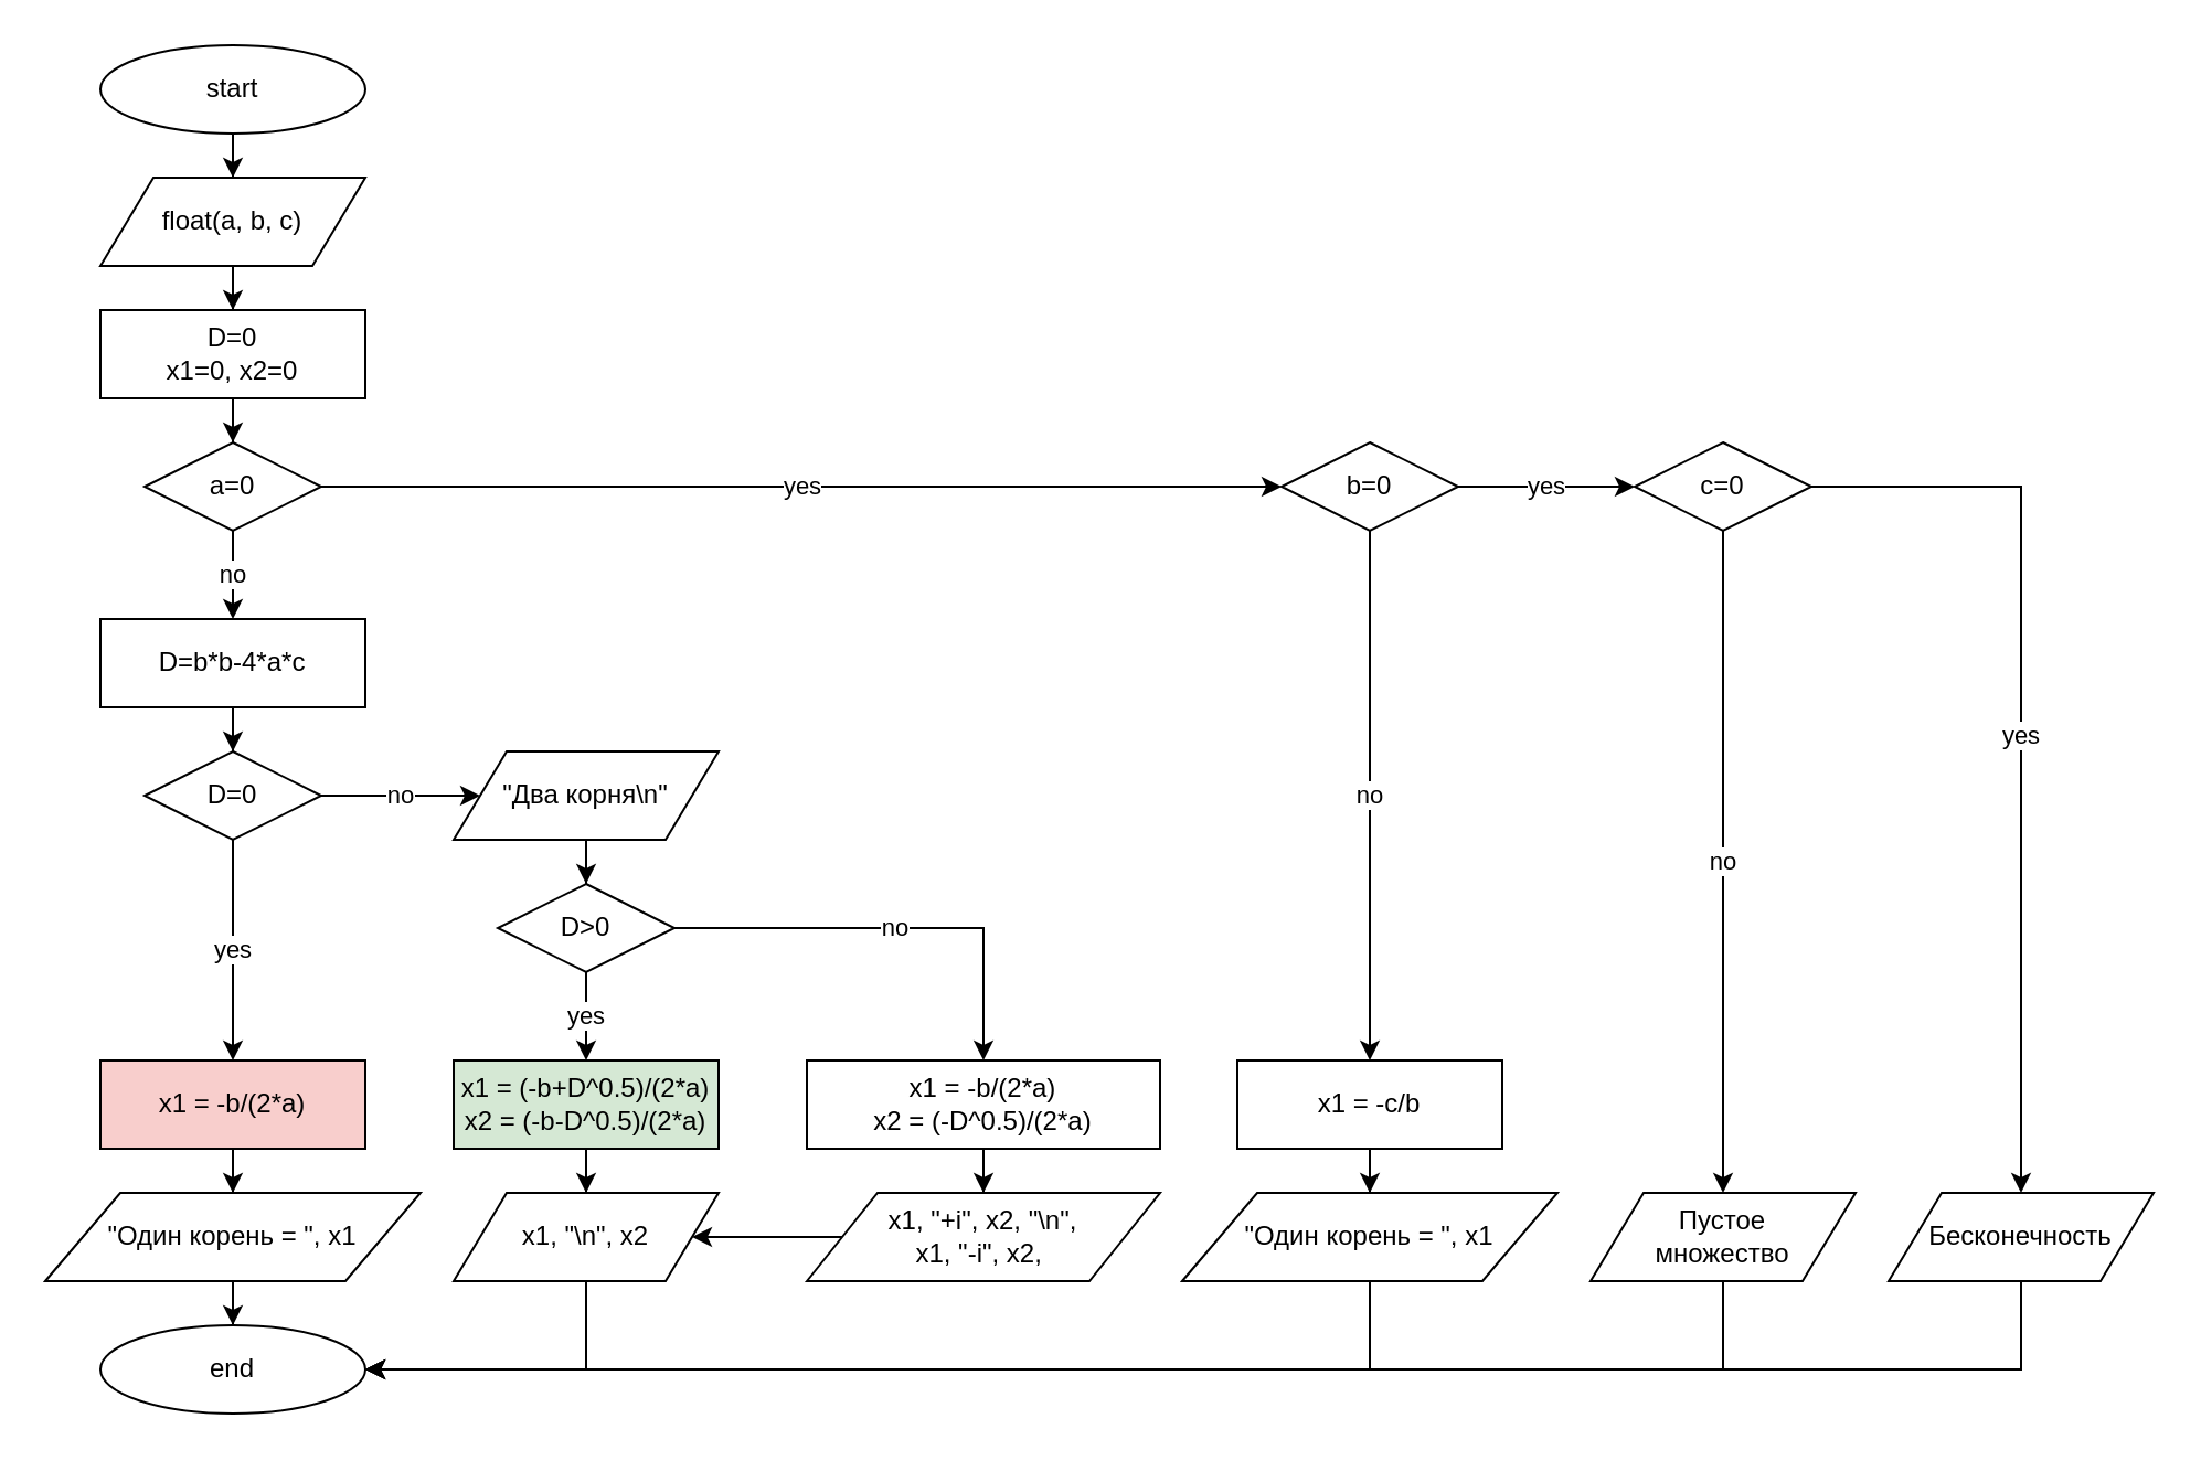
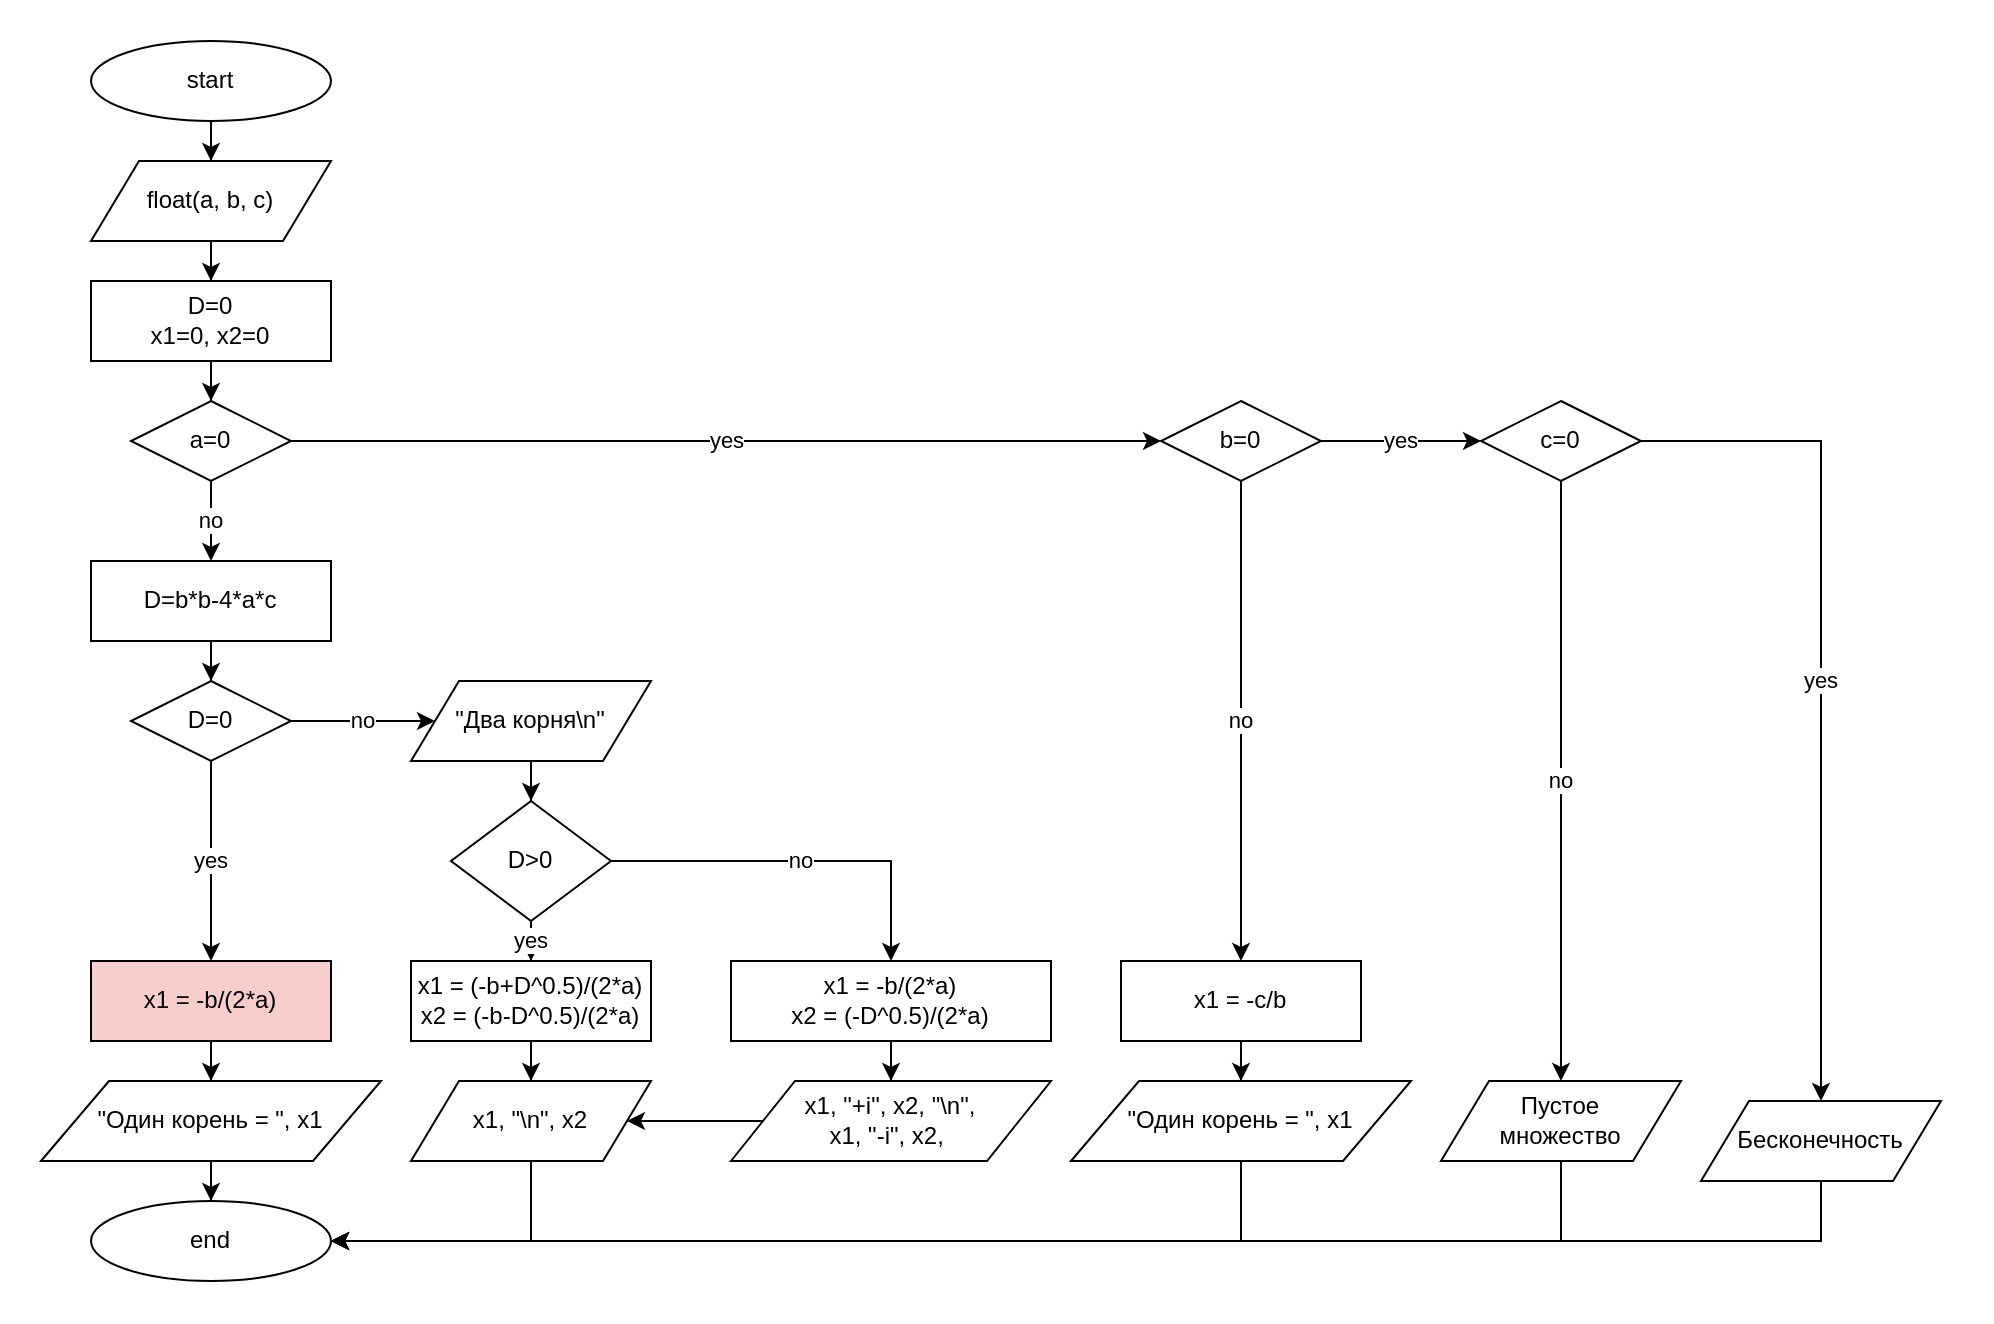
- <mxCell id="29" value="D&amp;gt;0" style="rhombus;whiteSpace=wrap;html=1;" parent="1" vertex="1"><mxGeometry x="225" y="400" width="80" height="40" as="geometry" /></mxCell>
+ <mxCell id="29" value="D&amp;gt;0" style="rhombus;whiteSpace=wrap;html=1;" parent="1" vertex="1"><mxGeometry x="225" y="400" width="80" height="60" as="geometry" /></mxCell>
- <mxCell id="31" value="x1 = (-b+D^0.5)/(2*a)&lt;br&gt;x2 = (-b-D^0.5)/(2*a)" style="rounded=0;whiteSpace=wrap;html=1;fillColor=#d5e8d4;" parent="1" vertex="1"><mxGeometry x="205" y="480" width="120" height="40" as="geometry" /></mxCell>
+ <mxCell id="31" value="x1 = (-b+D^0.5)/(2*a)&lt;br&gt;x2 = (-b-D^0.5)/(2*a)" style="rounded=0;whiteSpace=wrap;html=1;" parent="1" vertex="1"><mxGeometry x="205" y="480" width="120" height="40" as="geometry" /></mxCell>
- <mxCell id="43" value="Бесконечность" style="shape=parallelogram;perimeter=parallelogramPerimeter;whiteSpace=wrap;html=1;" parent="1" vertex="1"><mxGeometry x="855" y="540" width="120" height="40" as="geometry" /></mxCell>
+ <mxCell id="43" value="Бесконечность" style="shape=parallelogram;perimeter=parallelogramPerimeter;whiteSpace=wrap;html=1;" parent="1" vertex="1"><mxGeometry x="850" y="550" width="120" height="40" as="geometry" /></mxCell>
